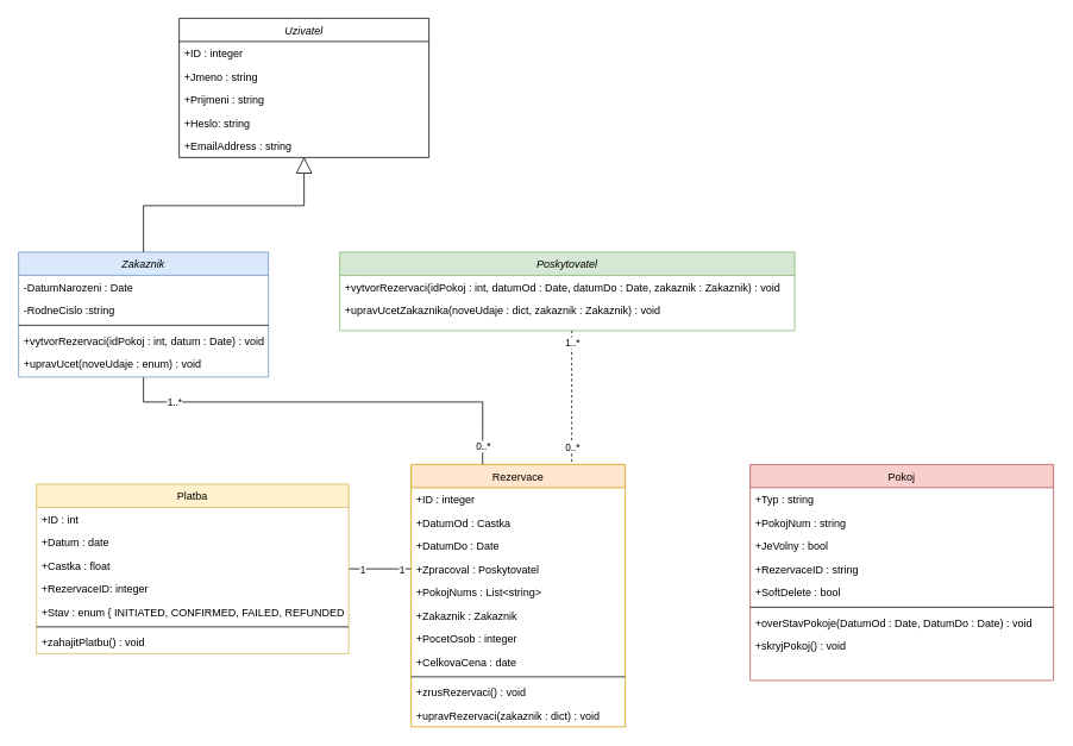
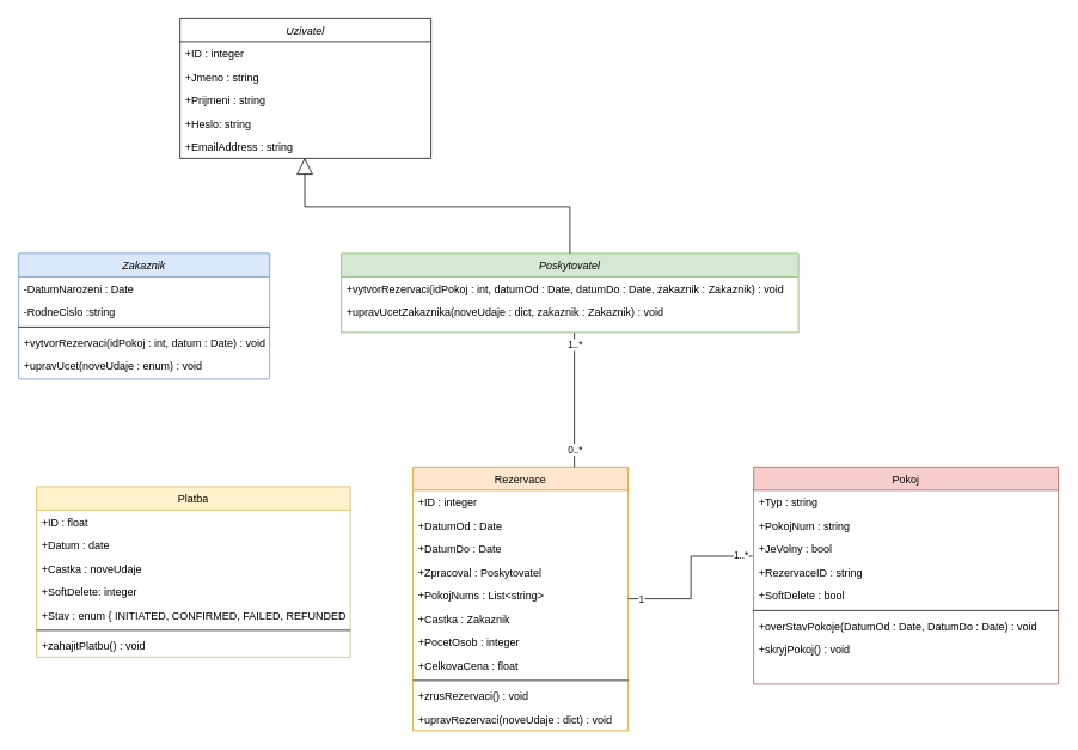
- <mxCell id="56" style="edgeStyle=orthogonalEdgeStyle;rounded=0;orthogonalLoop=1;jettySize=auto;html=1;entryX=0.5;entryY=0.977;entryDx=0;entryDy=0;entryPerimeter=0;startArrow=none;startFill=0;startSize=6;endArrow=block;endFill=0;endSize=16;" edge="1" parent="1" source="5" target="55"><mxGeometry relative="1" as="geometry"><Array as="points"><mxPoint x="160" y="230" /><mxPoint x="340" y="230" /></Array></mxGeometry></mxCell>
+ <mxCell id="49" style="edgeStyle=orthogonalEdgeStyle;rounded=0;orthogonalLoop=1;jettySize=auto;html=1;startArrow=block;startFill=0;endArrow=none;endFill=0;startSize=16;exitX=0.497;exitY=0.982;exitDx=0;exitDy=0;exitPerimeter=0;entryX=0.5;entryY=0;entryDx=0;entryDy=0;" edge="1" parent="1" source="55" target="35"><mxGeometry relative="1" as="geometry"><mxPoint x="331.32" y="179.996" as="sourcePoint" /><mxPoint x="600" y="280" as="targetPoint" /><Array as="points"><mxPoint x="339" y="230" /><mxPoint x="635" y="230" /></Array></mxGeometry></mxCell>
- <mxCell id="32" style="edgeStyle=orthogonalEdgeStyle;rounded=0;orthogonalLoop=1;jettySize=auto;html=1;entryX=0.75;entryY=0;entryDx=0;entryDy=0;endArrow=none;endFill=0;dashed=1;" edge="1" parent="1" source="35" target="11"><mxGeometry relative="1" as="geometry"><Array as="points"><mxPoint x="640" y="410" /><mxPoint x="640" y="410" /></Array></mxGeometry></mxCell>
+ <mxCell id="32" style="edgeStyle=orthogonalEdgeStyle;rounded=0;orthogonalLoop=1;jettySize=auto;html=1;entryX=0.75;entryY=0;entryDx=0;entryDy=0;endArrow=none;endFill=0;" edge="1" parent="1" source="35" target="11"><mxGeometry relative="1" as="geometry"><Array as="points"><mxPoint x="640" y="410" /><mxPoint x="640" y="410" /></Array></mxGeometry></mxCell>
- <mxCell id="2" style="edgeStyle=orthogonalEdgeStyle;rounded=0;orthogonalLoop=1;jettySize=auto;html=1;entryX=0.334;entryY=0.002;entryDx=0;entryDy=0;endArrow=none;endFill=0;entryPerimeter=0;" edge="1" parent="1" source="5" target="11"><mxGeometry relative="1" as="geometry"><Array as="points"><mxPoint x="160" y="450" /><mxPoint x="540" y="450" /><mxPoint x="540" y="521" /></Array></mxGeometry></mxCell>
- <mxCell id="3" value="1..*" style="edgeLabel;html=1;align=center;verticalAlign=middle;resizable=0;points=[];" connectable="0" vertex="1" parent="2"><mxGeometry x="-0.742" y="1" relative="1" as="geometry"><mxPoint as="offset" /></mxGeometry></mxCell>
- <mxCell id="4" value="0..*" style="edgeLabel;html=1;align=center;verticalAlign=middle;resizable=0;points=[];" connectable="0" vertex="1" parent="2"><mxGeometry x="0.856" relative="1" as="geometry"><mxPoint y="14" as="offset" /></mxGeometry></mxCell>
- <mxCell id="42" value="+ID : int" style="text;align=left;verticalAlign=top;spacingLeft=4;spacingRight=4;overflow=hidden;rotatable=0;points=[[0,0.5],[1,0.5]];portConstraint=eastwest;" vertex="1" parent="41"><mxGeometry y="26" width="350" height="26" as="geometry" /></mxCell>
+ <mxCell id="42" value="+ID : float" style="text;align=left;verticalAlign=top;spacingLeft=4;spacingRight=4;overflow=hidden;rotatable=0;points=[[0,0.5],[1,0.5]];portConstraint=eastwest;" vertex="1" parent="41"><mxGeometry y="26" width="350" height="26" as="geometry" /></mxCell>
- <mxCell id="13" value="+DatumOd : Castka" style="text;align=left;verticalAlign=top;spacingLeft=4;spacingRight=4;overflow=hidden;rotatable=0;points=[[0,0.5],[1,0.5]];portConstraint=eastwest;" vertex="1" parent="11"><mxGeometry y="52" width="240" height="26" as="geometry" /></mxCell>
+ <mxCell id="13" value="+DatumOd : Date" style="text;align=left;verticalAlign=top;spacingLeft=4;spacingRight=4;overflow=hidden;rotatable=0;points=[[0,0.5],[1,0.5]];portConstraint=eastwest;" vertex="1" parent="11"><mxGeometry y="52" width="240" height="26" as="geometry" /></mxCell>
- <mxCell id="44" value="+Castka : float" style="text;align=left;verticalAlign=top;spacingLeft=4;spacingRight=4;overflow=hidden;rotatable=0;points=[[0,0.5],[1,0.5]];portConstraint=eastwest;rounded=0;shadow=0;html=0;" vertex="1" parent="41"><mxGeometry y="78" width="350" height="26" as="geometry" /></mxCell>
+ <mxCell id="44" value="+Castka : noveUdaje" style="text;align=left;verticalAlign=top;spacingLeft=4;spacingRight=4;overflow=hidden;rotatable=0;points=[[0,0.5],[1,0.5]];portConstraint=eastwest;rounded=0;shadow=0;html=0;" vertex="1" parent="41"><mxGeometry y="78" width="350" height="26" as="geometry" /></mxCell>
- <mxCell id="38" style="edgeStyle=orthogonalEdgeStyle;rounded=0;orthogonalLoop=1;jettySize=auto;html=1;entryX=0;entryY=0.5;entryDx=0;entryDy=0;endArrow=none;endFill=0;" edge="1" parent="1" source="41" target="15"><mxGeometry relative="1" as="geometry" /></mxCell>
- <mxCell id="39" value="1" style="edgeLabel;html=1;align=center;verticalAlign=middle;resizable=0;points=[];" connectable="0" vertex="1" parent="38"><mxGeometry x="0.025" relative="1" as="geometry"><mxPoint x="-21" as="offset" /></mxGeometry></mxCell>
- <mxCell id="40" value="1" style="edgeLabel;html=1;align=center;verticalAlign=middle;resizable=0;points=[];" connectable="0" vertex="1" parent="38"><mxGeometry x="0.676" relative="1" as="geometry"><mxPoint as="offset" /></mxGeometry></mxCell>
- <mxCell id="45" value="+RezervaceID: integer" style="text;align=left;verticalAlign=top;spacingLeft=4;spacingRight=4;overflow=hidden;rotatable=0;points=[[0,0.5],[1,0.5]];portConstraint=eastwest;rounded=0;shadow=0;html=0;" vertex="1" parent="41"><mxGeometry y="104" width="350" height="26" as="geometry" /></mxCell>
+ <mxCell id="45" value="+SoftDelete: integer" style="text;align=left;verticalAlign=top;spacingLeft=4;spacingRight=4;overflow=hidden;rotatable=0;points=[[0,0.5],[1,0.5]];portConstraint=eastwest;rounded=0;shadow=0;html=0;" vertex="1" parent="41"><mxGeometry y="104" width="350" height="26" as="geometry" /></mxCell>
+ <mxCell id="57" style="edgeStyle=orthogonalEdgeStyle;rounded=0;orthogonalLoop=1;jettySize=auto;html=1;entryX=-0.004;entryY=0.826;entryDx=0;entryDy=0;entryPerimeter=0;endArrow=none;endFill=0;" edge="1" parent="1" source="11" target="26"><mxGeometry relative="1" as="geometry" /></mxCell>
+ <mxCell id="58" value="1" style="edgeLabel;html=1;align=center;verticalAlign=middle;resizable=0;points=[];" connectable="0" vertex="1" parent="57"><mxGeometry x="-0.846" relative="1" as="geometry"><mxPoint as="offset" /></mxGeometry></mxCell>
+ <mxCell id="59" value="1..*" style="edgeLabel;html=1;align=center;verticalAlign=middle;resizable=0;points=[];" connectable="0" vertex="1" parent="57"><mxGeometry x="0.704" y="1" relative="1" as="geometry"><mxPoint x="14" as="offset" /></mxGeometry></mxCell>
- <mxCell id="17" value="+Zakaznik : Zakaznik" style="text;align=left;verticalAlign=top;spacingLeft=4;spacingRight=4;overflow=hidden;rotatable=0;points=[[0,0.5],[1,0.5]];portConstraint=eastwest;rounded=0;shadow=0;html=0;" vertex="1" parent="11"><mxGeometry y="156" width="240" height="26" as="geometry" /></mxCell>
+ <mxCell id="17" value="+Castka : Zakaznik" style="text;align=left;verticalAlign=top;spacingLeft=4;spacingRight=4;overflow=hidden;rotatable=0;points=[[0,0.5],[1,0.5]];portConstraint=eastwest;rounded=0;shadow=0;html=0;" vertex="1" parent="11"><mxGeometry y="156" width="240" height="26" as="geometry" /></mxCell>
- <mxCell id="19" value="+CelkovaCena : date" style="text;align=left;verticalAlign=top;spacingLeft=4;spacingRight=4;overflow=hidden;rotatable=0;points=[[0,0.5],[1,0.5]];portConstraint=eastwest;rounded=0;shadow=0;html=0;" vertex="1" parent="11"><mxGeometry y="208" width="240" height="26" as="geometry" /></mxCell>
+ <mxCell id="19" value="+CelkovaCena : float" style="text;align=left;verticalAlign=top;spacingLeft=4;spacingRight=4;overflow=hidden;rotatable=0;points=[[0,0.5],[1,0.5]];portConstraint=eastwest;rounded=0;shadow=0;html=0;" vertex="1" parent="11"><mxGeometry y="208" width="240" height="26" as="geometry" /></mxCell>
- <mxCell id="22" value="+upravRezervaci(zakaznik : dict) : void" style="text;align=left;verticalAlign=top;spacingLeft=4;spacingRight=4;overflow=hidden;rotatable=0;points=[[0,0.5],[1,0.5]];portConstraint=eastwest;" vertex="1" parent="11"><mxGeometry y="268" width="240" height="26" as="geometry" /></mxCell>
+ <mxCell id="22" value="+upravRezervaci(noveUdaje : dict) : void" style="text;align=left;verticalAlign=top;spacingLeft=4;spacingRight=4;overflow=hidden;rotatable=0;points=[[0,0.5],[1,0.5]];portConstraint=eastwest;" vertex="1" parent="11"><mxGeometry y="268" width="240" height="26" as="geometry" /></mxCell>
